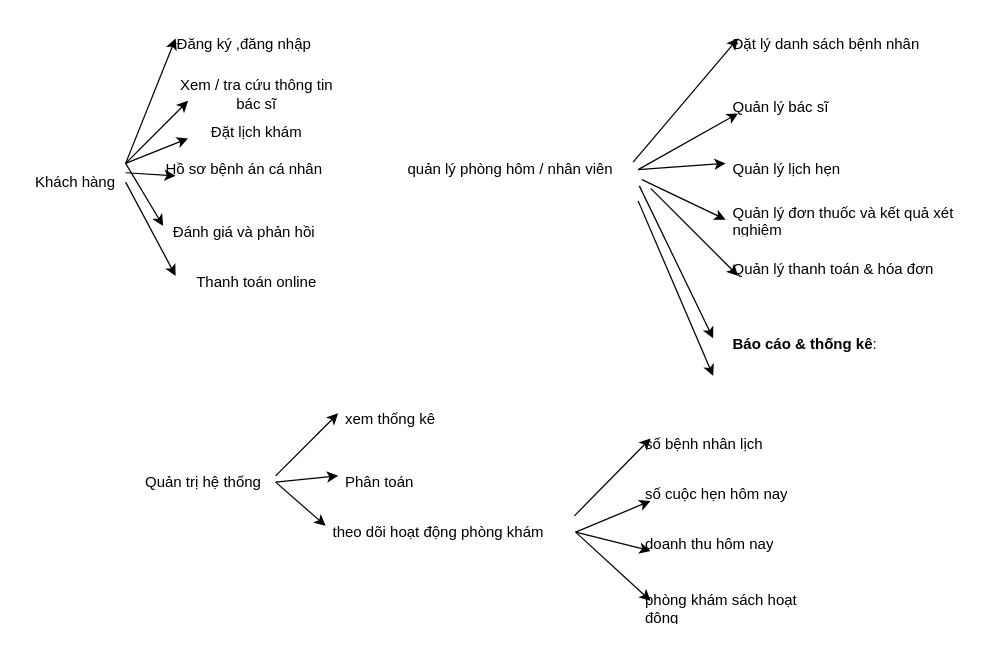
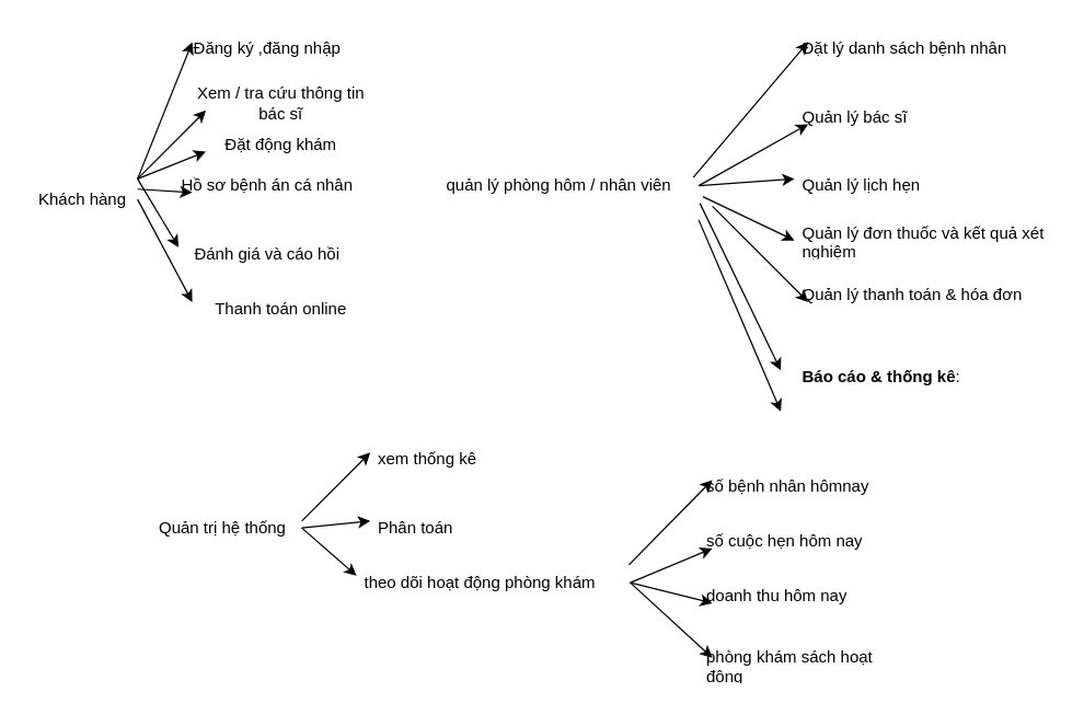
- <mxCell id="5" value="Đặt lịch khám" style="text;html=1;align=center;verticalAlign=middle;whiteSpace=wrap;rounded=0;" vertex="1" parent="1"><mxGeometry x="140" y="90" width="130" height="30" as="geometry" /></mxCell>
+ <mxCell id="5" value="Đặt động khám" style="text;html=1;align=center;verticalAlign=middle;whiteSpace=wrap;rounded=0;" vertex="1" parent="1"><mxGeometry x="140" y="90" width="130" height="30" as="geometry" /></mxCell>
- <mxCell id="7" value="Đánh giá và phản hồi" style="text;html=1;align=center;verticalAlign=middle;whiteSpace=wrap;rounded=0;" vertex="1" parent="1"><mxGeometry x="130" y="170" width="130" height="30" as="geometry" /></mxCell>
+ <mxCell id="7" value="Đánh giá và cáo hồi" style="text;html=1;align=center;verticalAlign=middle;whiteSpace=wrap;rounded=0;" vertex="1" parent="1"><mxGeometry x="130" y="170" width="130" height="30" as="geometry" /></mxCell>
- <mxCell id="32" value="số bệnh nhân lịch" style="text;strokeColor=none;fillColor=none;align=left;verticalAlign=middle;spacingLeft=4;spacingRight=4;overflow=hidden;points=[[0,0.5],[1,0.5]];portConstraint=eastwest;rotatable=0;whiteSpace=wrap;html=1;" vertex="1" parent="1"><mxGeometry x="510" y="340" width="130" height="30" as="geometry" /></mxCell>
+ <mxCell id="32" value="số bệnh nhân hômnay" style="text;strokeColor=none;fillColor=none;align=left;verticalAlign=middle;spacingLeft=4;spacingRight=4;overflow=hidden;points=[[0,0.5],[1,0.5]];portConstraint=eastwest;rotatable=0;whiteSpace=wrap;html=1;" vertex="1" parent="1"><mxGeometry x="510" y="340" width="130" height="30" as="geometry" /></mxCell>
